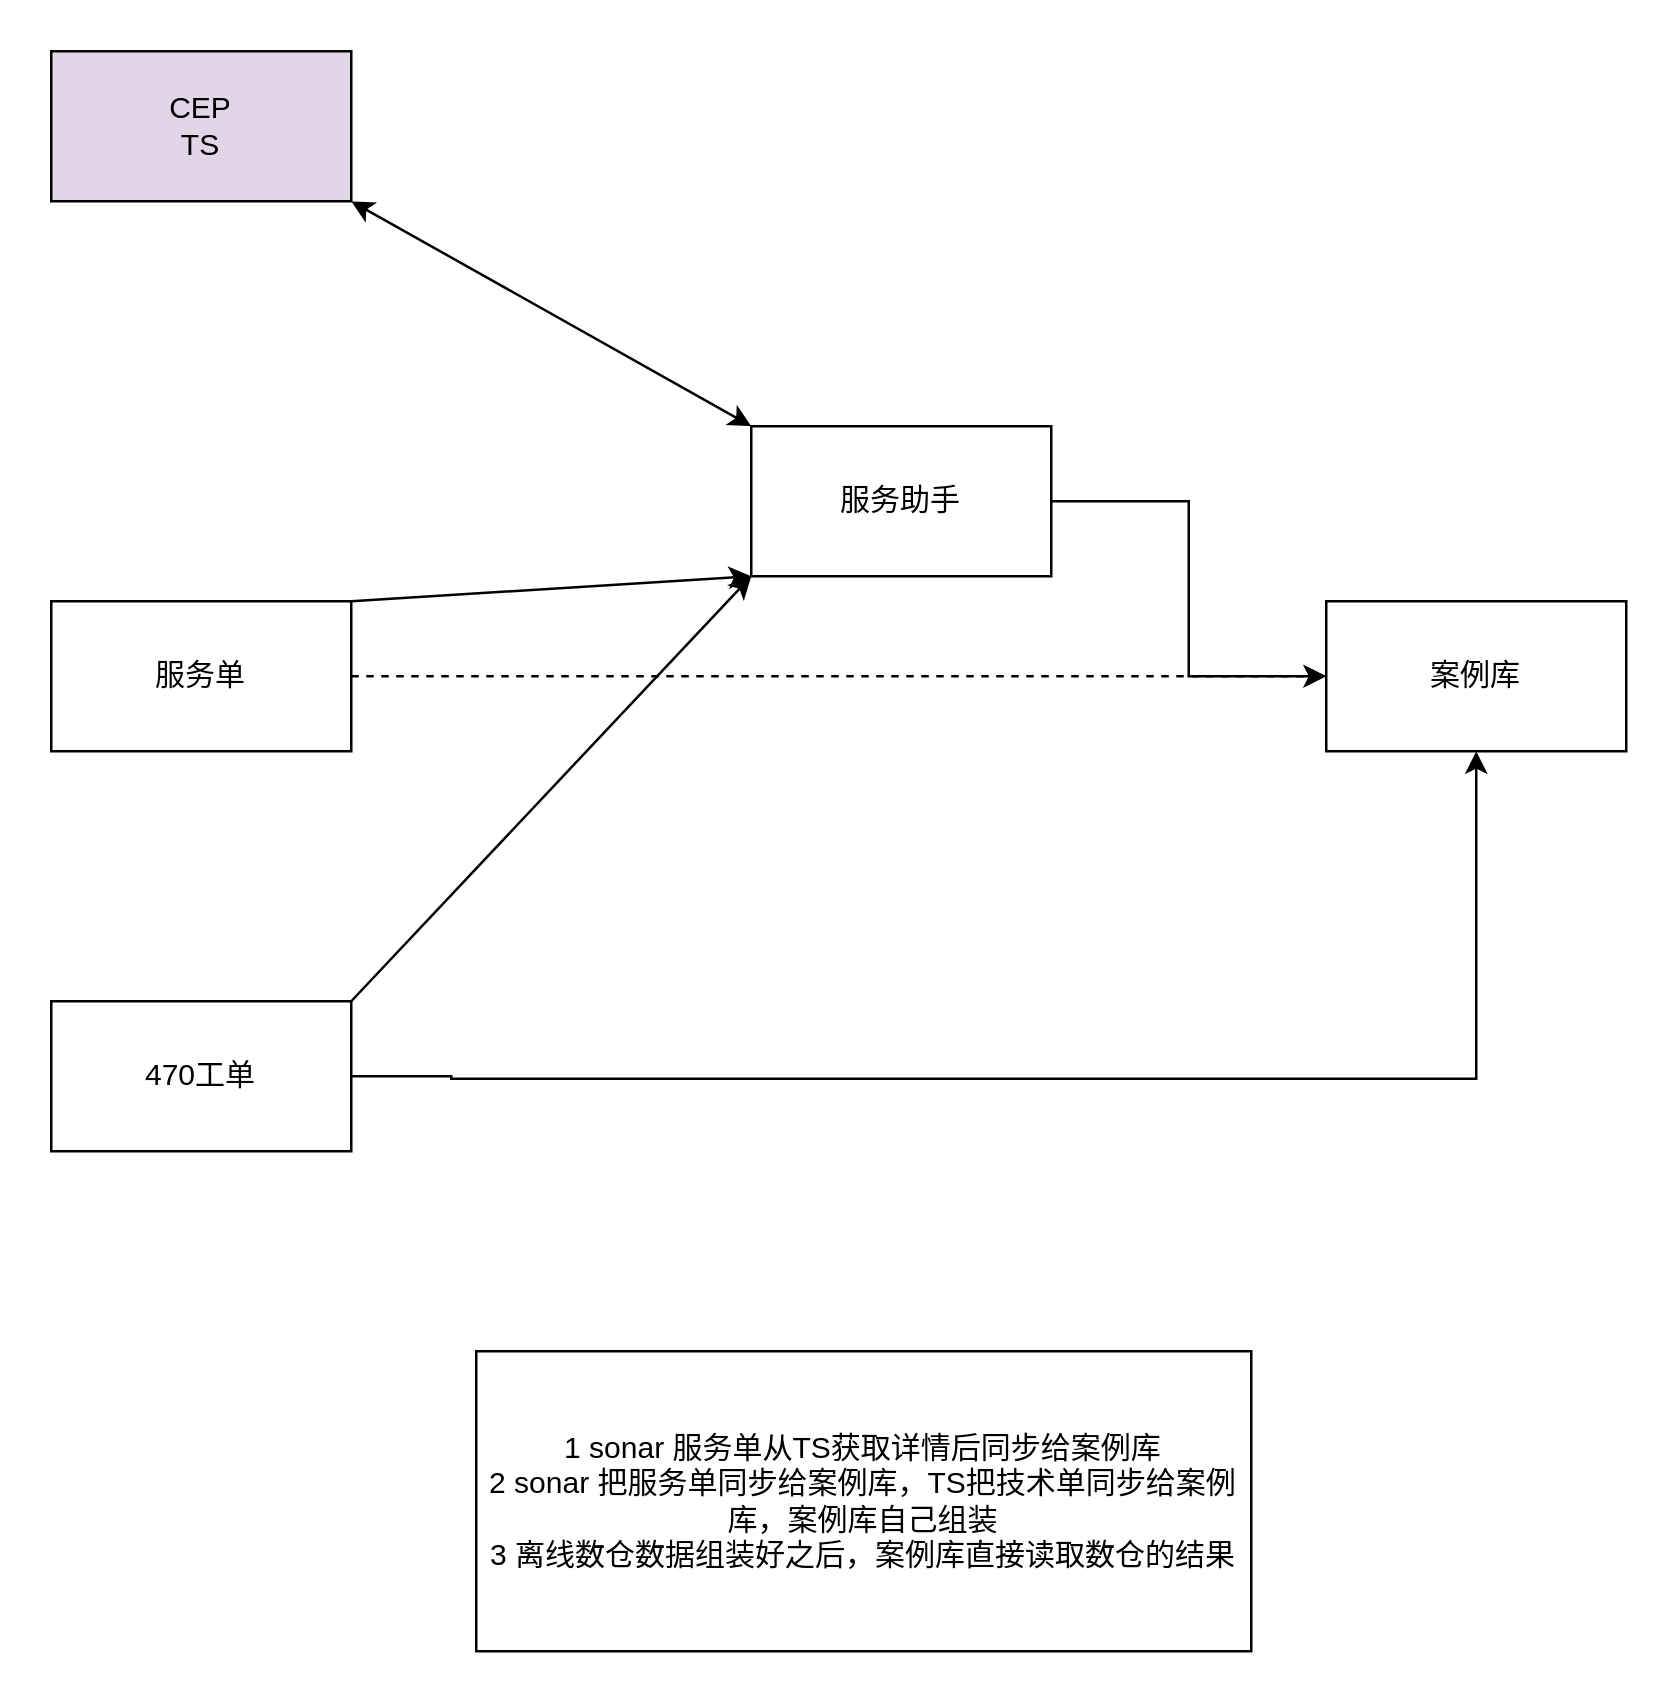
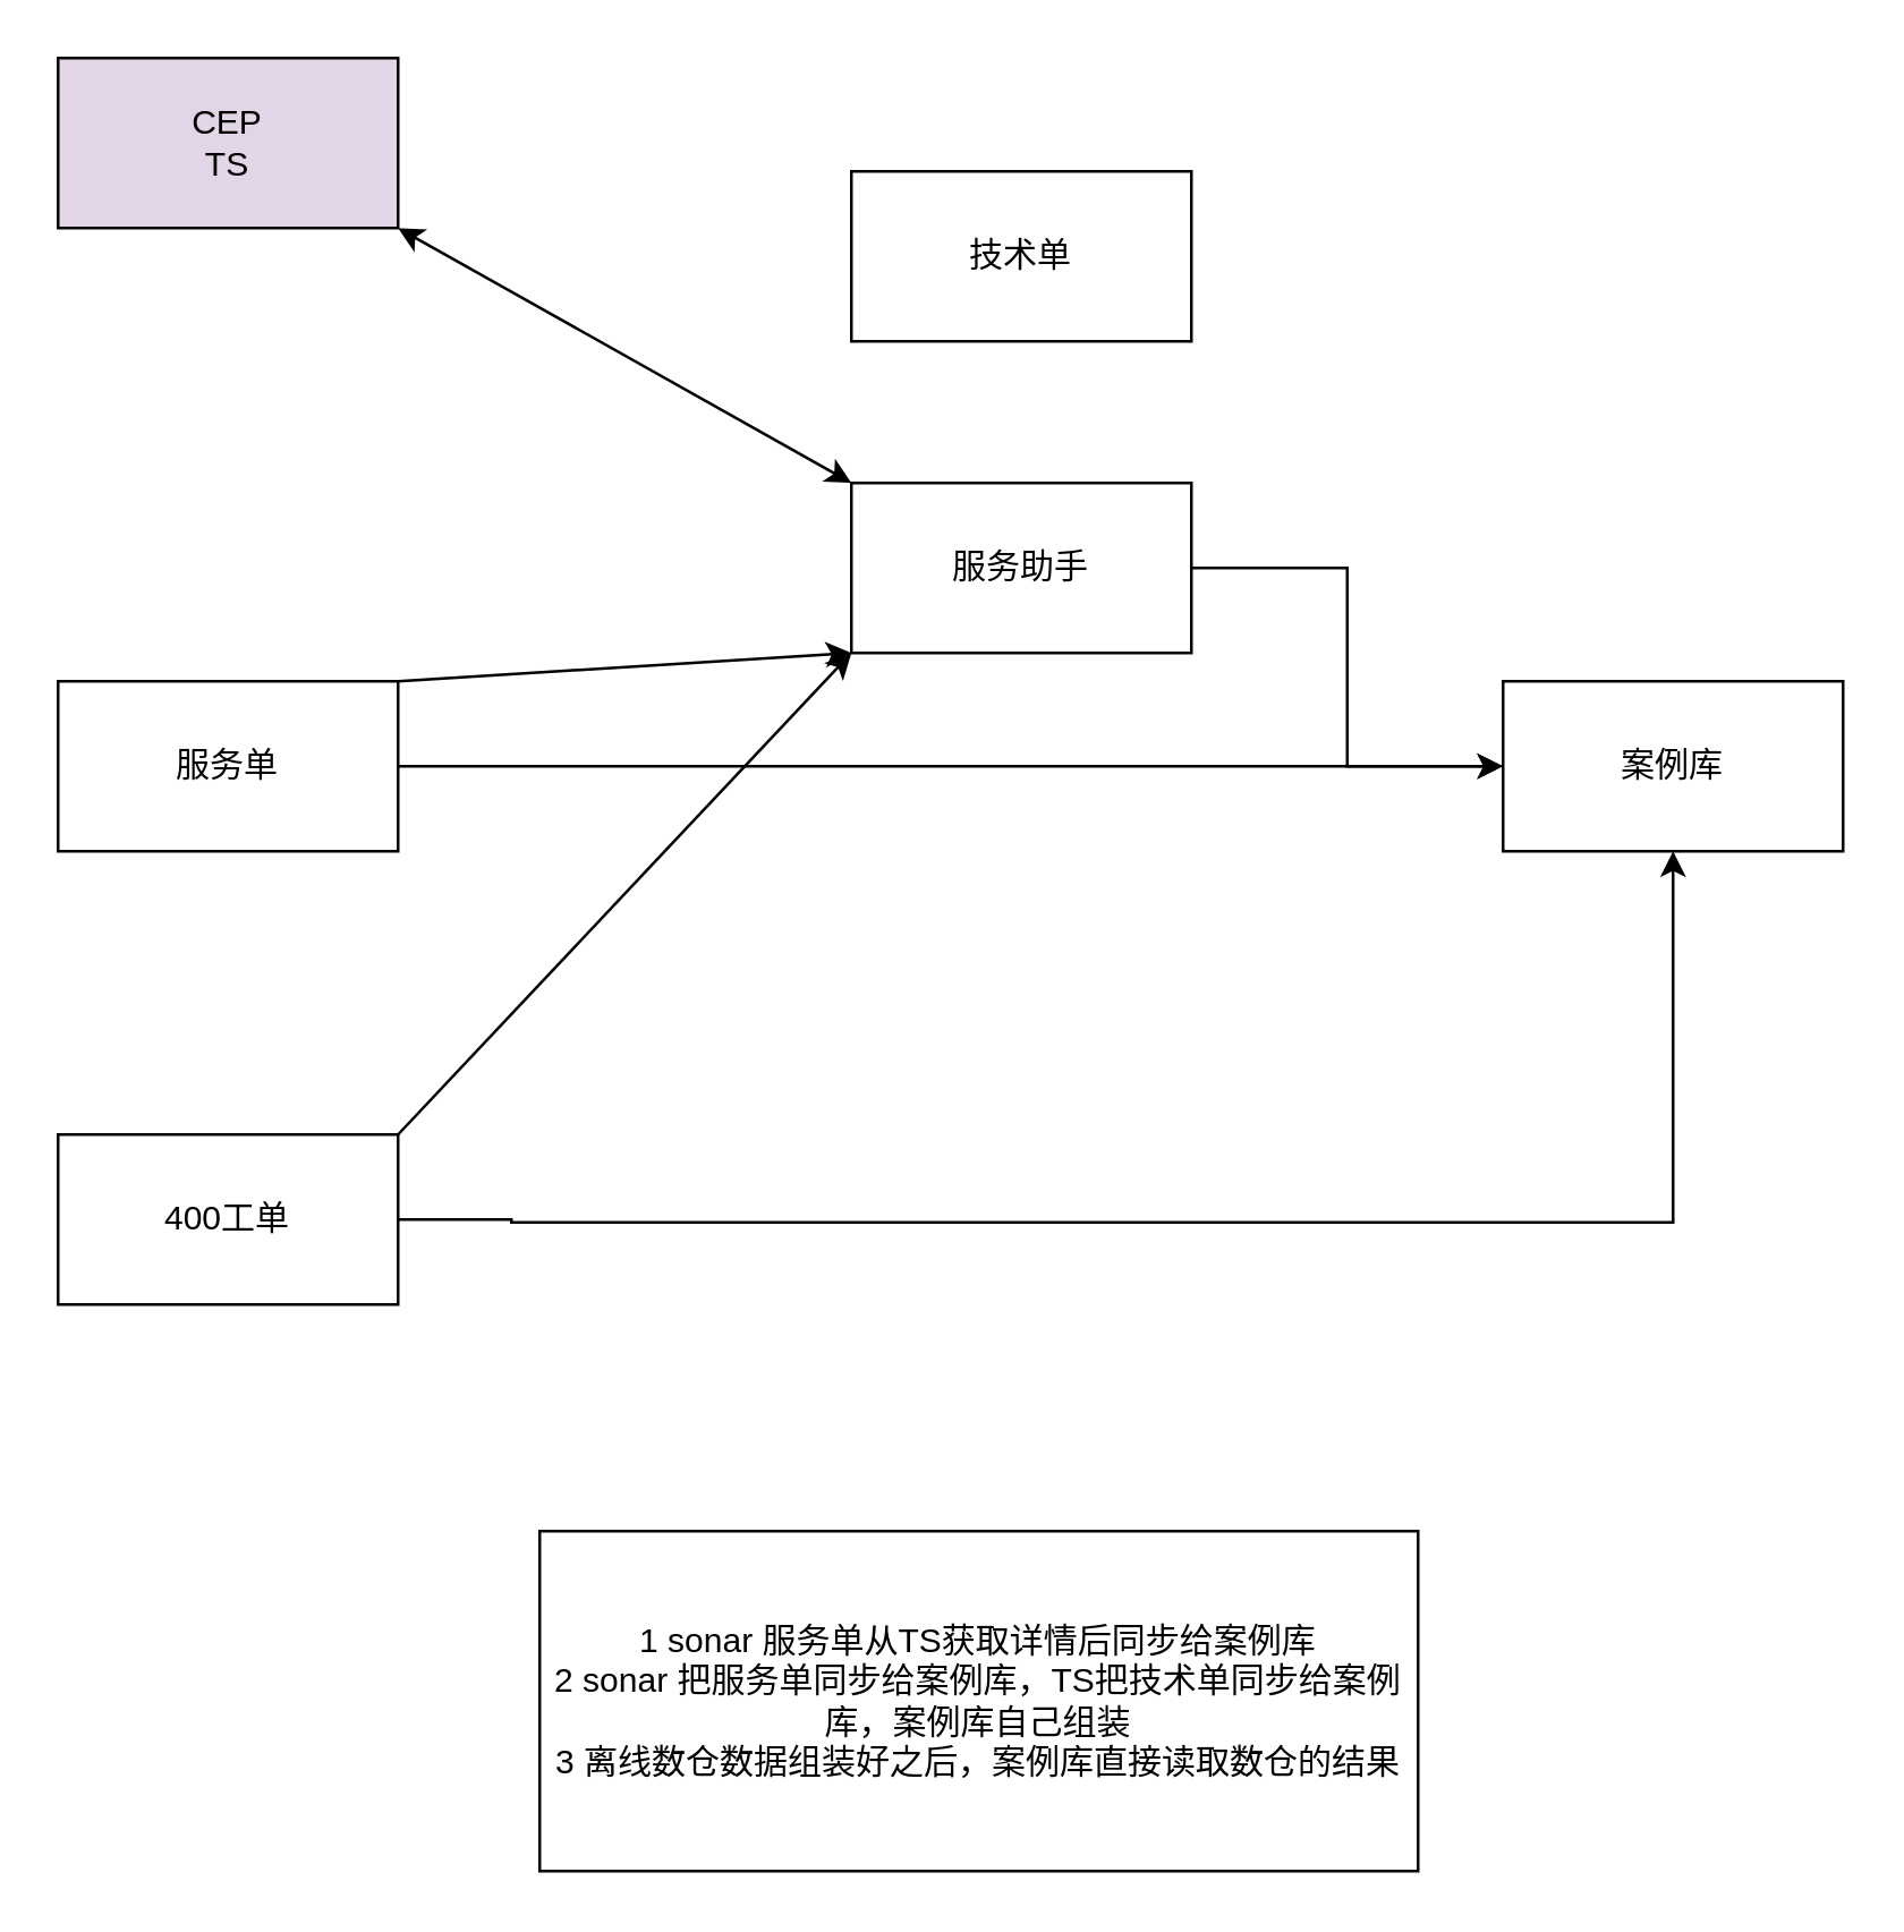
+ <mxCell id="9" value="技术单" style="whiteSpace=wrap;html=1;rounded=0;" vertex="1" parent="1"><mxGeometry x="300" y="60" width="120" height="60" as="geometry" /></mxCell>
- <mxCell id="3" value="" style="edgeStyle=orthogonalEdgeStyle;rounded=0;orthogonalLoop=1;jettySize=auto;html=1;entryX=0;entryY=0.5;entryDx=0;entryDy=0;dashed=1;" edge="1" parent="1" source="4" target="10"><mxGeometry relative="1" as="geometry"><mxPoint x="220" y="270" as="targetPoint" /></mxGeometry></mxCell>
+ <mxCell id="3" value="" style="edgeStyle=orthogonalEdgeStyle;rounded=0;orthogonalLoop=1;jettySize=auto;html=1;entryX=0;entryY=0.5;entryDx=0;entryDy=0;" edge="1" parent="1" source="4" target="10"><mxGeometry relative="1" as="geometry"><mxPoint x="220" y="270" as="targetPoint" /></mxGeometry></mxCell>
- <mxCell id="6" value="470工单" style="rounded=0;whiteSpace=wrap;html=1;" vertex="1" parent="1"><mxGeometry x="20" y="400" width="120" height="60" as="geometry" /></mxCell>
+ <mxCell id="6" value="400工单" style="rounded=0;whiteSpace=wrap;html=1;" vertex="1" parent="1"><mxGeometry x="20" y="400" width="120" height="60" as="geometry" /></mxCell>
